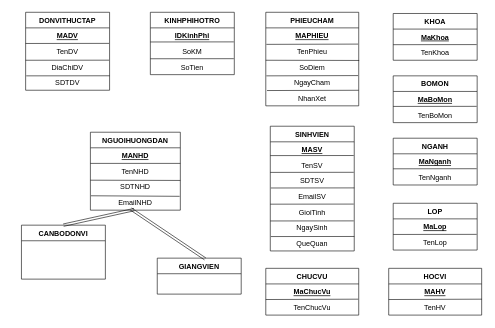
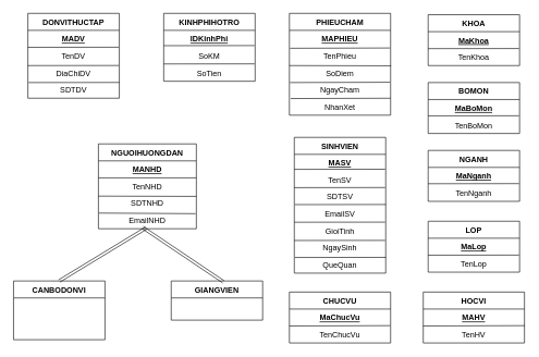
- <mxCell id="53" value="CANBODONVI" style="swimlane;fontStyle=1;childLayout=stackLayout;horizontal=1;startSize=26;fillColor=none;horizontalStack=0;resizeParent=1;resizeParentMax=0;resizeLast=0;collapsible=1;marginBottom=0;" parent="1" vertex="1"><mxGeometry x="35" y="375" width="140" height="90" as="geometry" /></mxCell>
+ <mxCell id="53" value="CANBODONVI" style="swimlane;fontStyle=1;childLayout=stackLayout;horizontal=1;startSize=26;fillColor=none;horizontalStack=0;resizeParent=1;resizeParentMax=0;resizeLast=0;collapsible=1;marginBottom=0;" parent="1" vertex="1"><mxGeometry x="20" y="430" width="140" height="90" as="geometry" /></mxCell>
